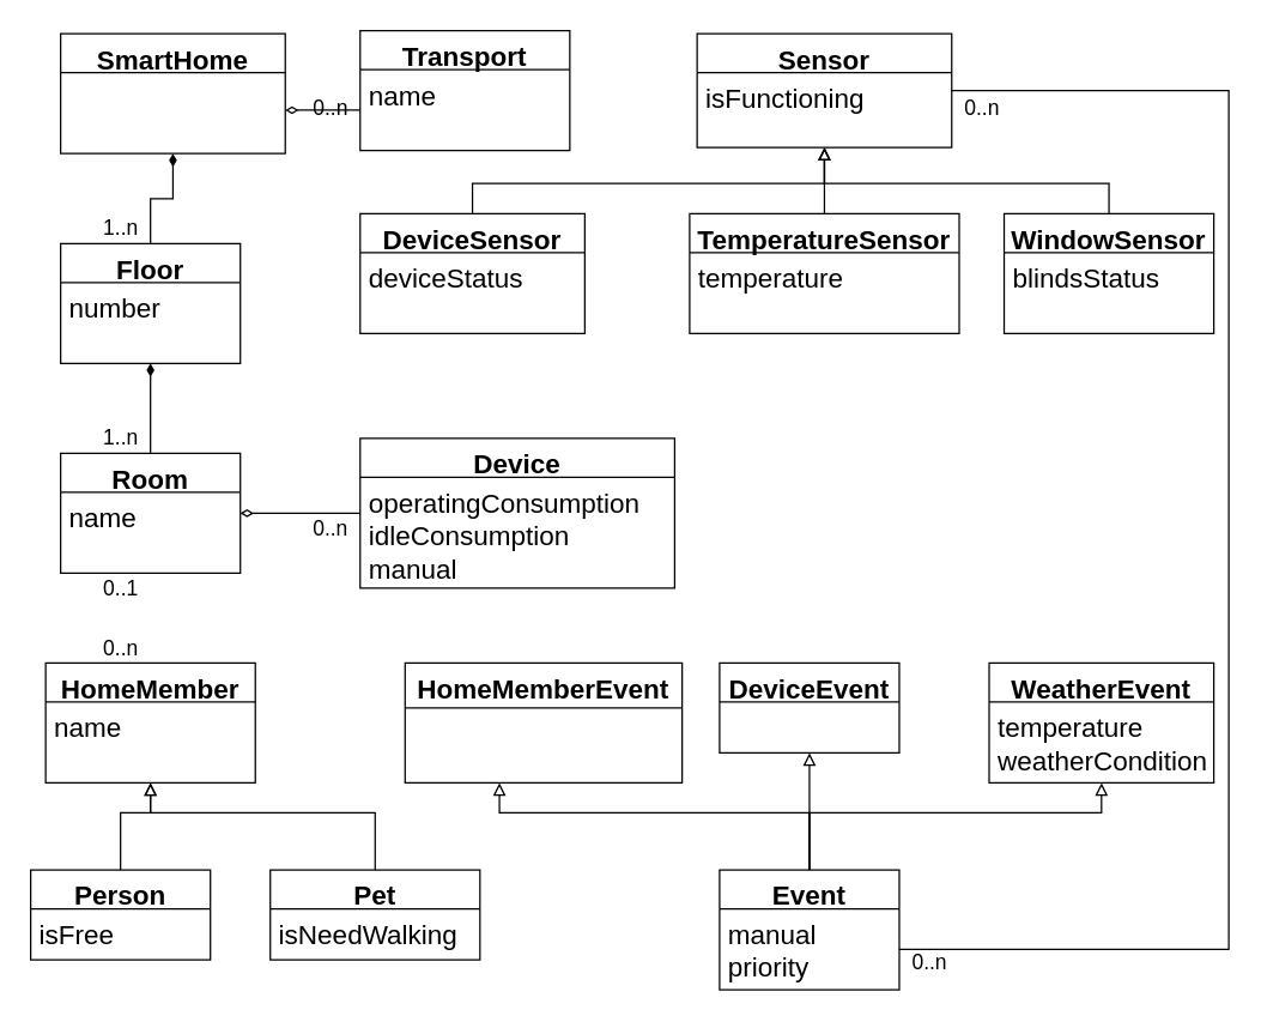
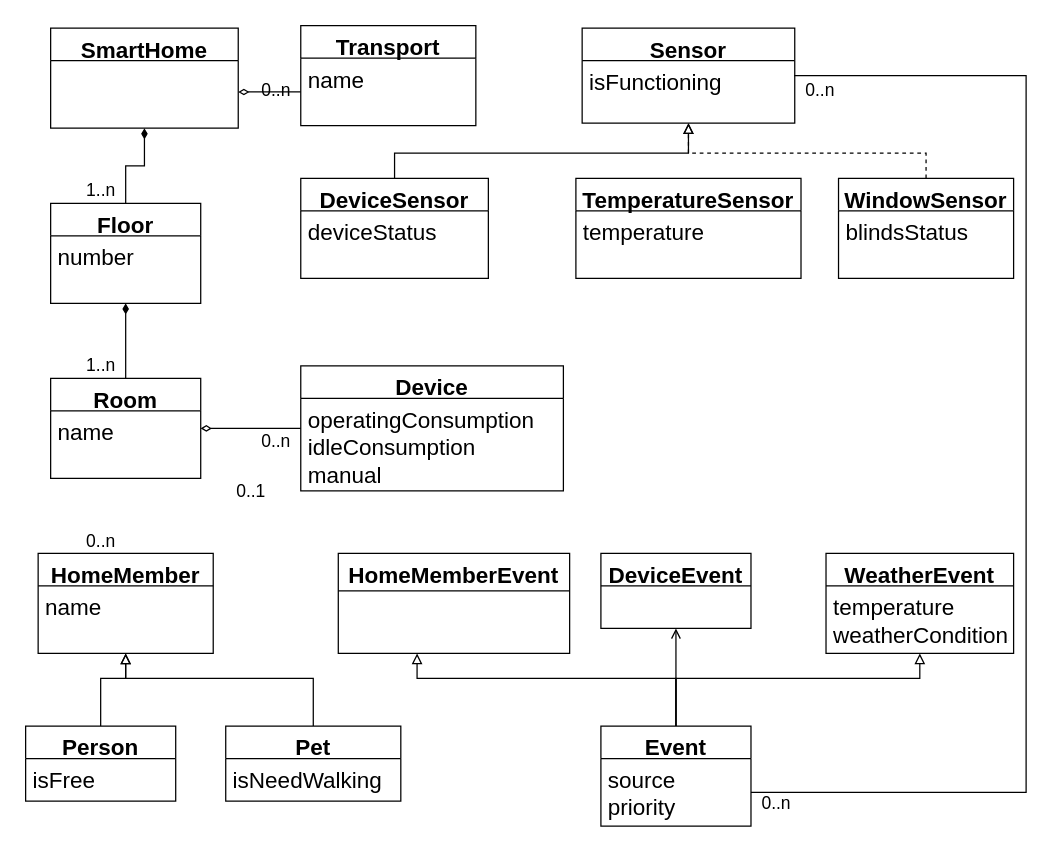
- <mxCell id="10" style="edgeStyle=orthogonalEdgeStyle;rounded=0;orthogonalLoop=1;jettySize=auto;html=1;endArrow=block;endFill=0;fontSize=18;" edge="1" parent="1" source="11" target="5"><mxGeometry relative="1" as="geometry"><Array as="points"><mxPoint x="740" y="122" /><mxPoint x="550" y="122" /></Array></mxGeometry></mxCell>
+ <mxCell id="10" style="edgeStyle=orthogonalEdgeStyle;rounded=0;orthogonalLoop=1;jettySize=auto;html=1;endArrow=block;endFill=0;fontSize=18;dashed=1;" edge="1" parent="1" source="11" target="5"><mxGeometry relative="1" as="geometry"><Array as="points"><mxPoint x="740" y="122" /><mxPoint x="550" y="122" /></Array></mxGeometry></mxCell>
- <mxCell id="13" style="edgeStyle=orthogonalEdgeStyle;rounded=0;orthogonalLoop=1;jettySize=auto;html=1;endArrow=block;endFill=0;fontSize=18;" edge="1" parent="1" source="14" target="5"><mxGeometry relative="1" as="geometry" /></mxCell>
- <mxCell id="45" value="&lt;font style=&quot;font-size: 14px&quot;&gt;0..1&lt;/font&gt;" style="text;html=1;align=center;verticalAlign=middle;resizable=0;points=[];autosize=1;fontSize=14;" vertex="1" parent="1"><mxGeometry x="60" y="382" width="40" height="20" as="geometry" /></mxCell>
+ <mxCell id="45" value="&lt;font style=&quot;font-size: 14px&quot;&gt;0..1&lt;/font&gt;" style="text;html=1;align=center;verticalAlign=middle;resizable=0;points=[];autosize=1;fontSize=14;" vertex="1" parent="1"><mxGeometry x="180" y="382" width="40" height="20" as="geometry" /></mxCell>
- <mxCell id="35" style="edgeStyle=orthogonalEdgeStyle;rounded=0;orthogonalLoop=1;jettySize=auto;html=1;endArrow=block;endFill=0;fontSize=18;" edge="1" parent="1" source="38" target="41"><mxGeometry relative="1" as="geometry" /></mxCell>
+ <mxCell id="35" style="edgeStyle=orthogonalEdgeStyle;rounded=0;orthogonalLoop=1;jettySize=auto;html=1;endArrow=open;endFill=0;fontSize=18;" edge="1" parent="1" source="38" target="41"><mxGeometry relative="1" as="geometry" /></mxCell>
- <mxCell id="39" value="manual&#10;priority" style="text;strokeColor=none;fillColor=none;align=left;verticalAlign=top;spacingLeft=4;spacingRight=4;overflow=hidden;rotatable=0;points=[[0,0.5],[1,0.5]];portConstraint=eastwest;fontSize=18;" vertex="1" parent="38"><mxGeometry y="26" width="120" height="54" as="geometry" /></mxCell>
+ <mxCell id="39" value="source&#10;priority" style="text;strokeColor=none;fillColor=none;align=left;verticalAlign=top;spacingLeft=4;spacingRight=4;overflow=hidden;rotatable=0;points=[[0,0.5],[1,0.5]];portConstraint=eastwest;fontSize=18;" vertex="1" parent="38"><mxGeometry y="26" width="120" height="54" as="geometry" /></mxCell>
